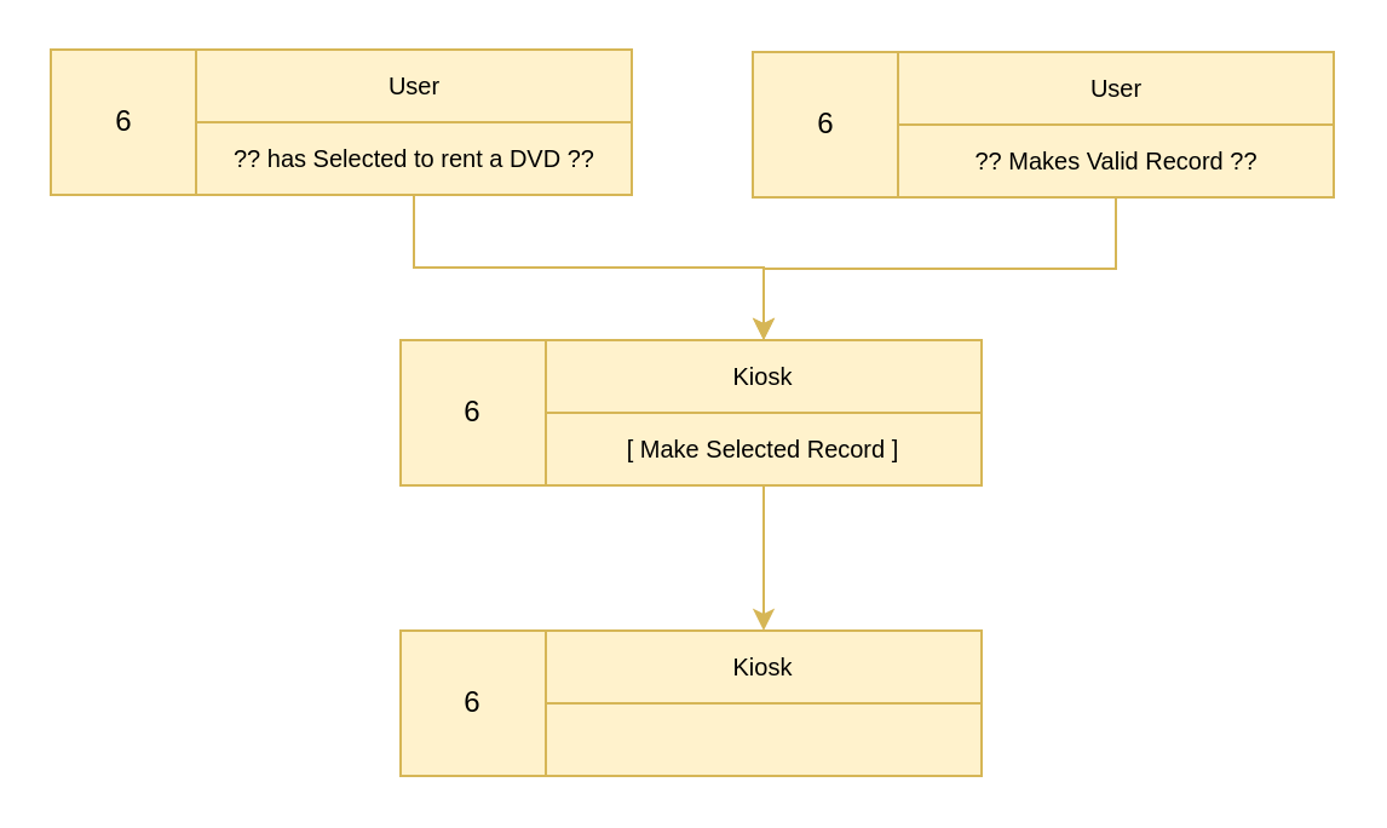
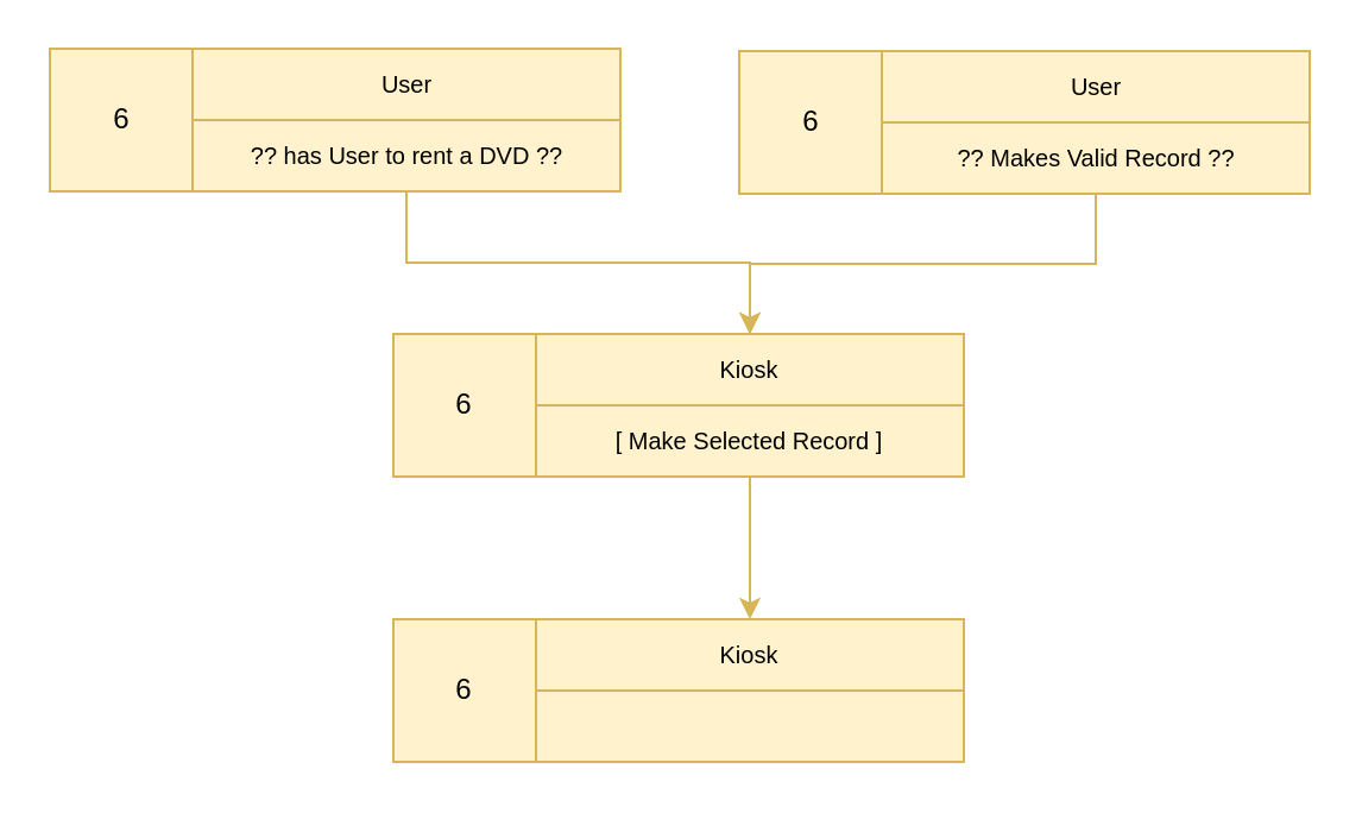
- <mxCell id="11" value="?? has Selected to rent a DVD ??" style="rounded=0;whiteSpace=wrap;html=1;fontSize=10;fillColor=#fff2cc;strokeColor=#d6b656;" vertex="1" parent="1"><mxGeometry x="80.5" y="50" width="180" height="30" as="geometry" /></mxCell>
+ <mxCell id="11" value="?? has User to rent a DVD ??" style="rounded=0;whiteSpace=wrap;html=1;fontSize=10;fillColor=#fff2cc;strokeColor=#d6b656;" vertex="1" parent="1"><mxGeometry x="80.5" y="50" width="180" height="30" as="geometry" /></mxCell>
